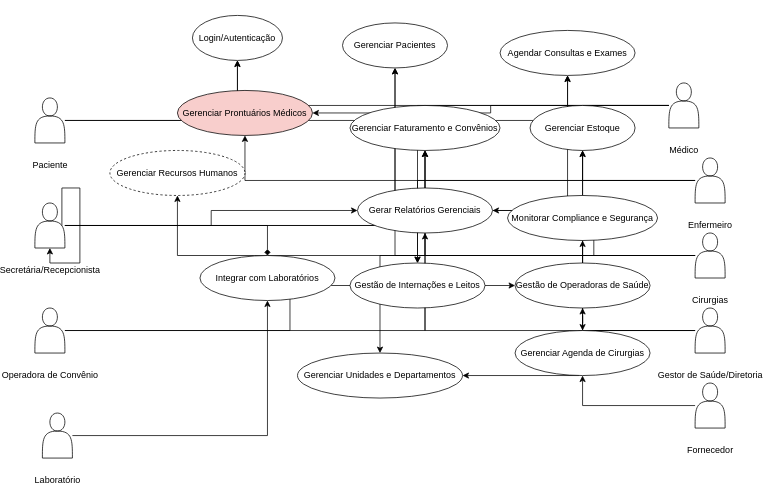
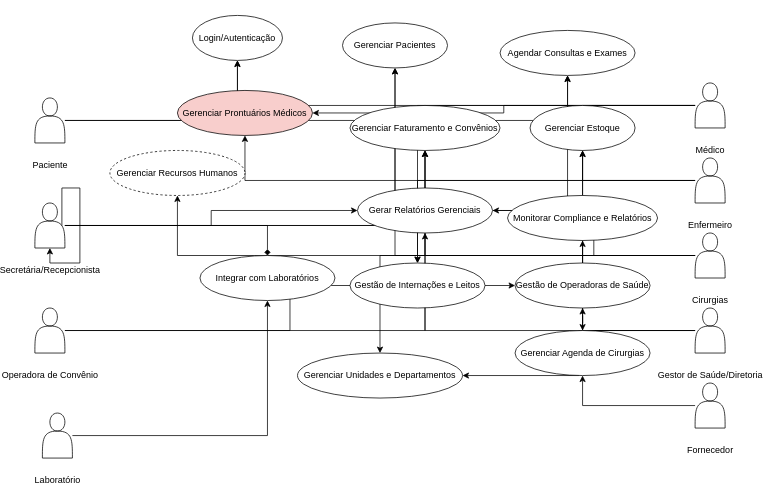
- <mxCell id="4" value="Médico" style="shape=actor;verticalLabelPosition=bottom;align=center;html=1;" vertex="1" parent="1"><mxGeometry x="865" y="110" width="40" height="60" as="geometry" /></mxCell>
+ <mxCell id="4" value="Médico" style="shape=actor;verticalLabelPosition=bottom;align=center;html=1;" vertex="1" parent="1"><mxGeometry x="900" y="110" width="40" height="60" as="geometry" /></mxCell>
- <mxCell id="43" value="Monitorar Compliance e Segurança" style="ellipse;whiteSpace=wrap;html=1;" vertex="1" parent="1"><mxGeometry x="650" y="260" width="200" height="60" as="geometry" /></mxCell>
+ <mxCell id="43" value="Monitorar Compliance e Relatórios" style="ellipse;whiteSpace=wrap;html=1;" vertex="1" parent="1"><mxGeometry x="650" y="260" width="200" height="60" as="geometry" /></mxCell>
